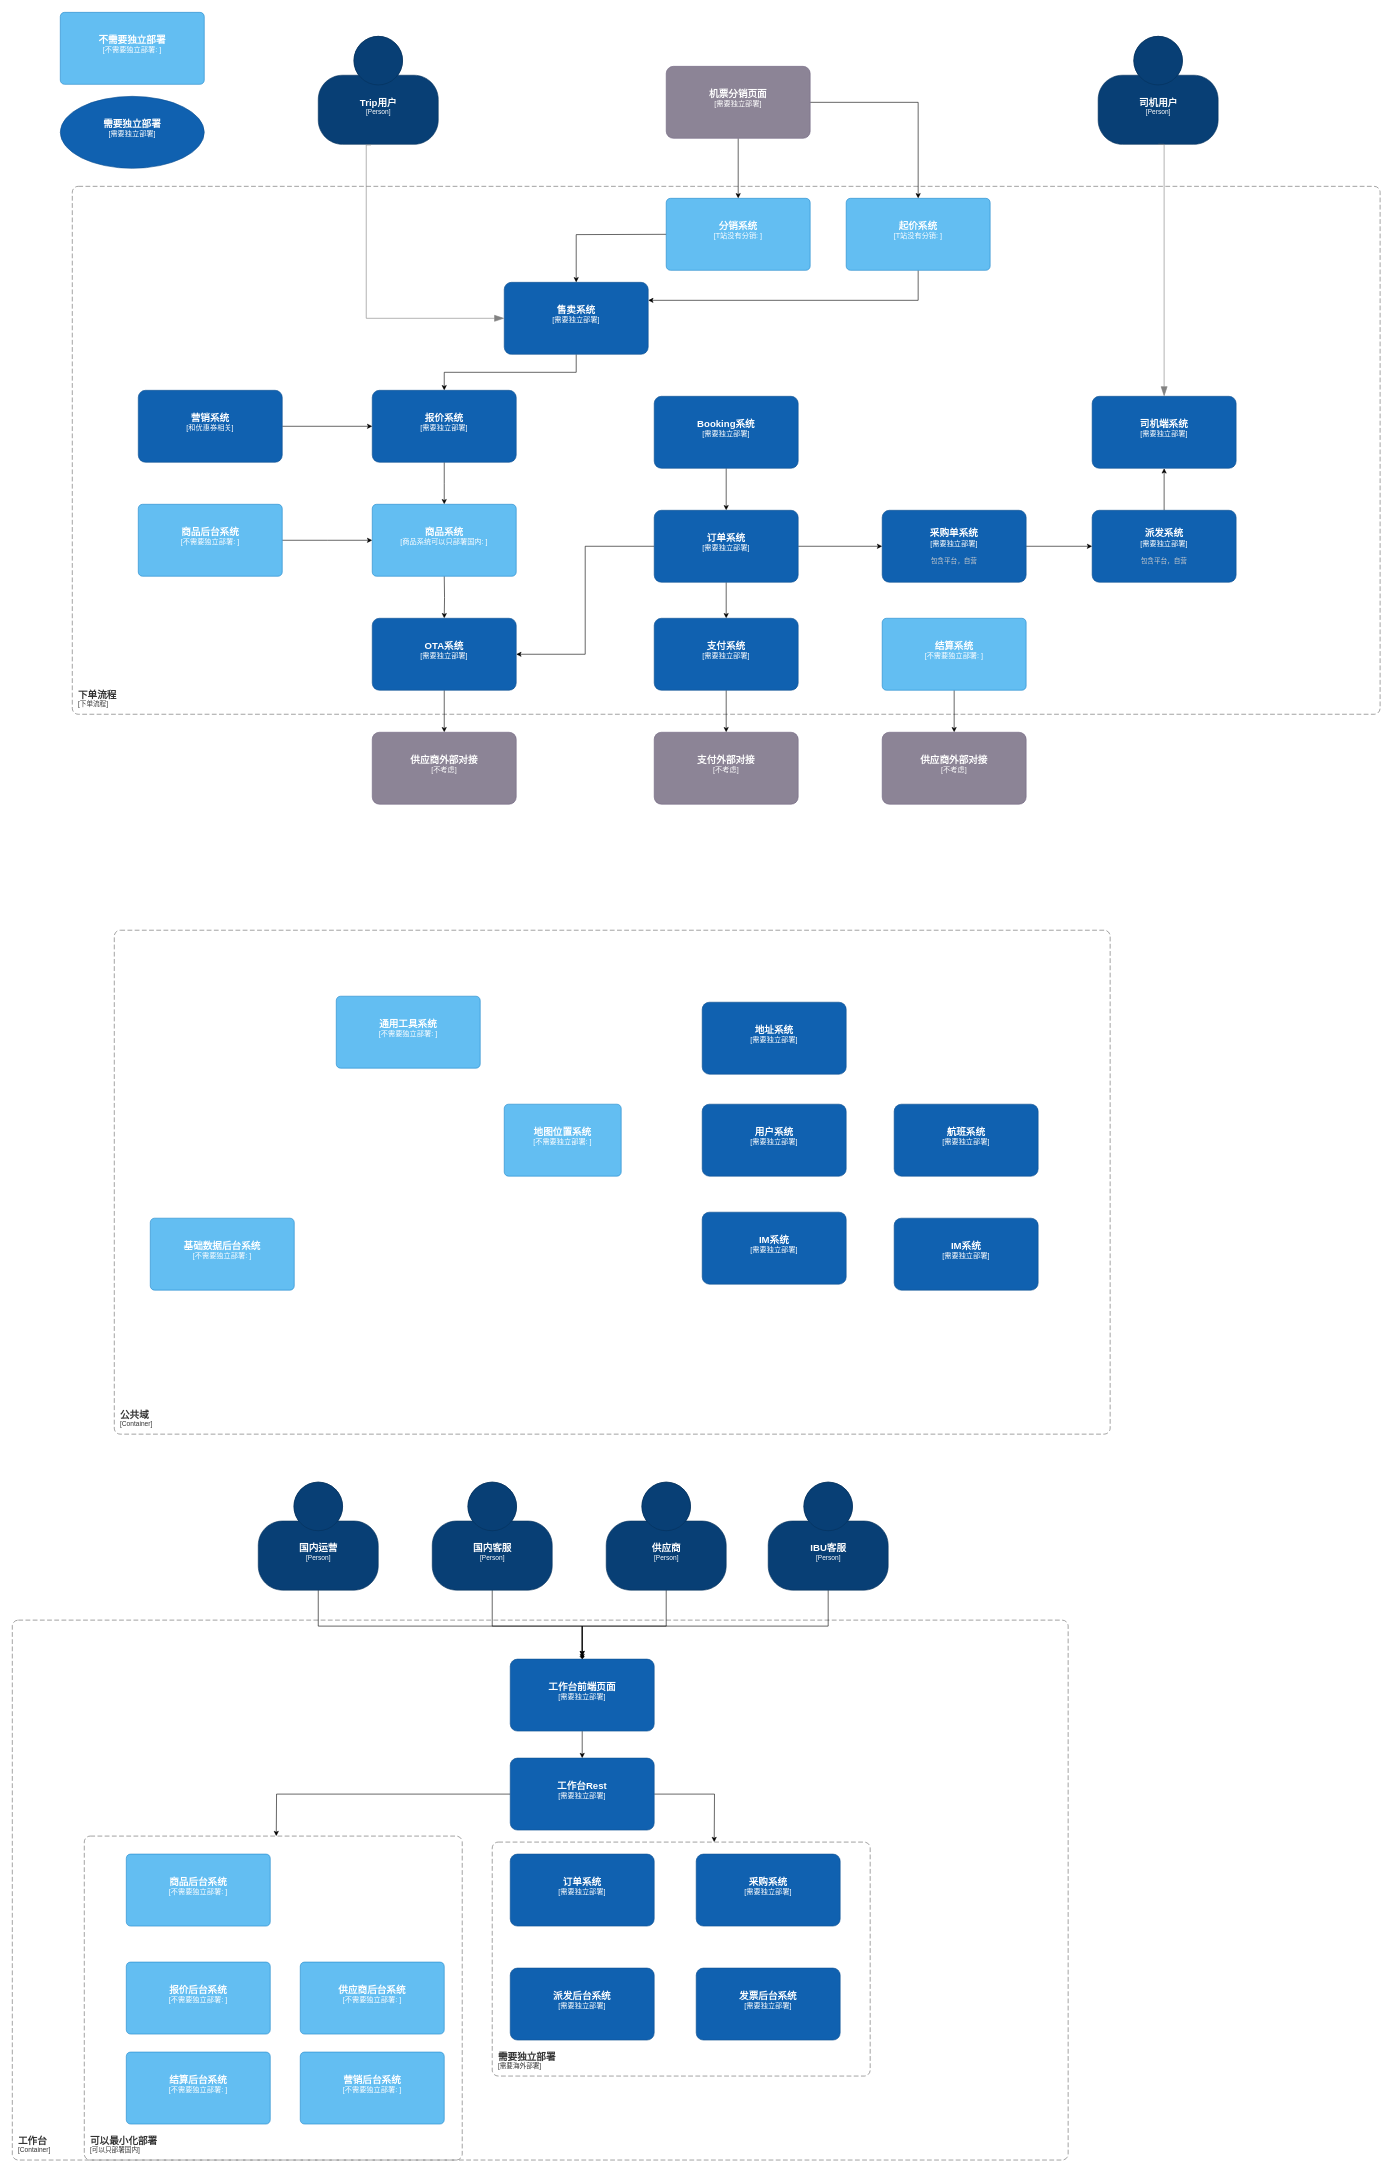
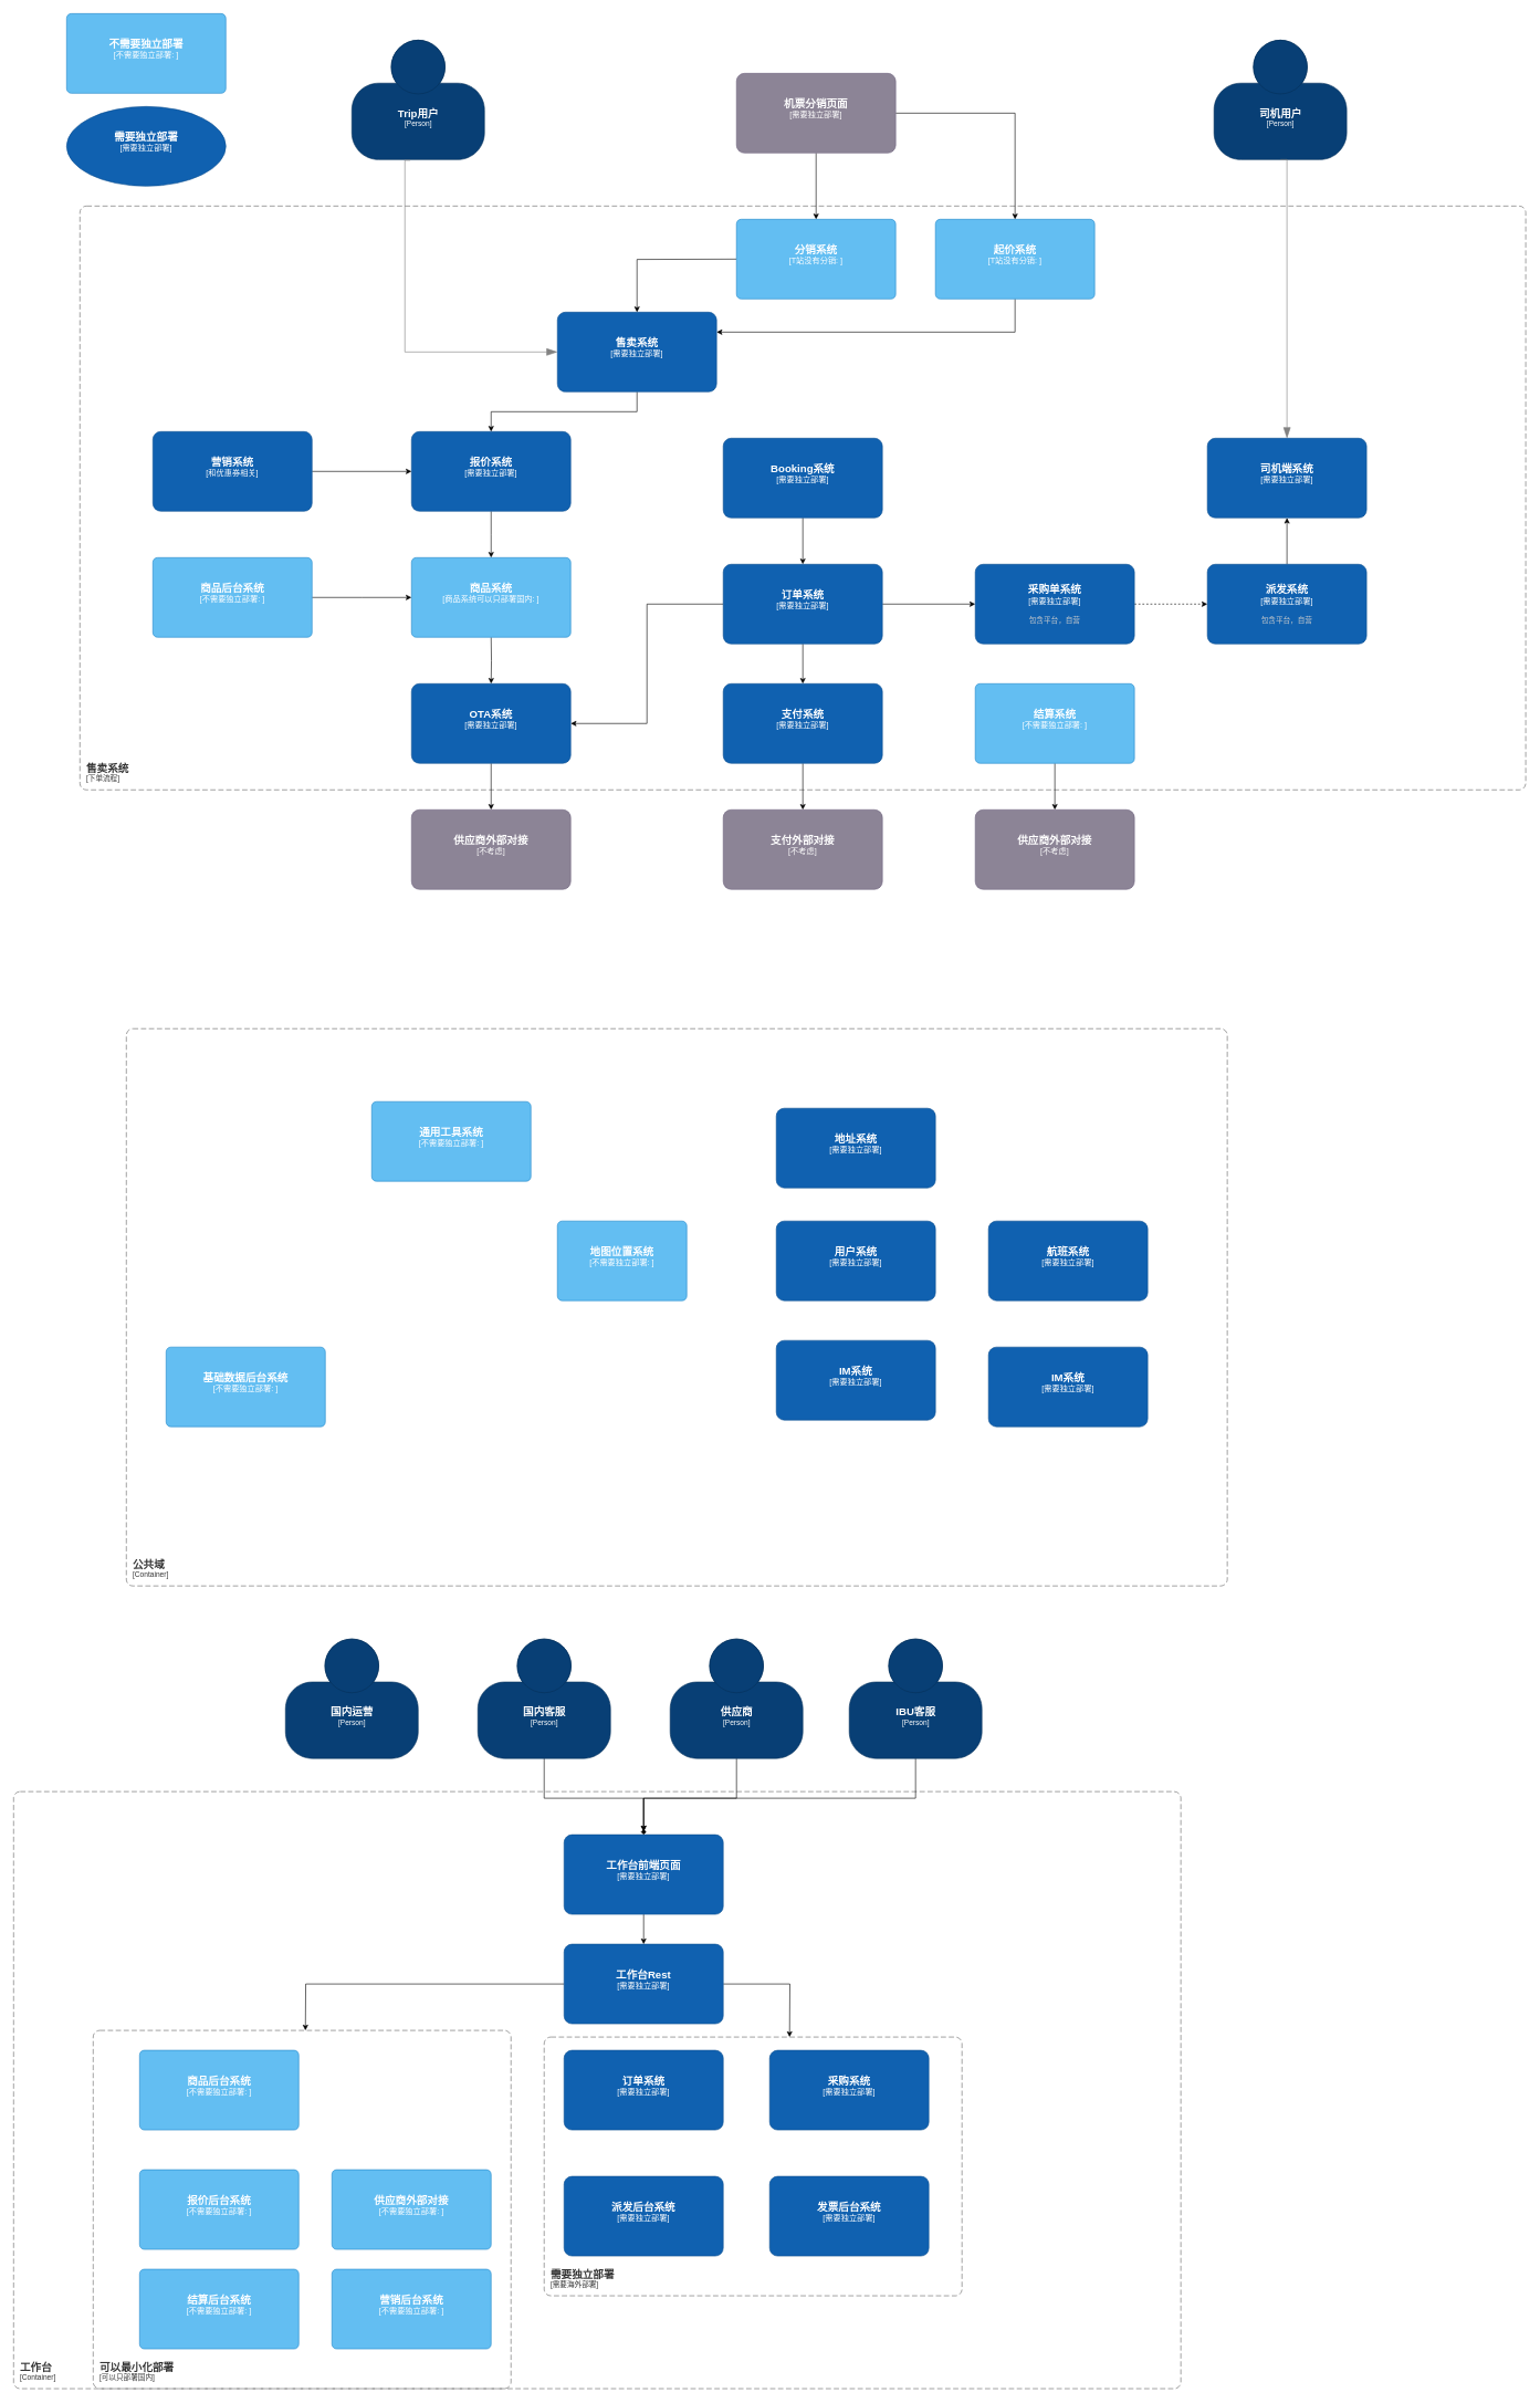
- <mxCell id="24" style="edgeStyle=orthogonalEdgeStyle;rounded=0;orthogonalLoop=1;jettySize=auto;html=1;" parent="1" source="25" target="27" edge="1"><mxGeometry relative="1" as="geometry" /></mxCell>
+ <mxCell id="24" style="edgeStyle=orthogonalEdgeStyle;rounded=0;orthogonalLoop=1;jettySize=auto;html=1;dashed=1;" parent="1" source="25" target="27" edge="1"><mxGeometry relative="1" as="geometry" /></mxCell>
- <mxCell id="6" value="&lt;font style=&quot;font-size: 16px&quot;&gt;&lt;b&gt;&lt;div style=&quot;text-align: left&quot;&gt;下单流程&lt;/div&gt;&lt;/b&gt;&lt;/font&gt;&lt;div style=&quot;text-align: left&quot;&gt;[下单流程]&lt;/div&gt;" style="rounded=1;fontSize=11;whiteSpace=wrap;html=1;dashed=1;arcSize=20;fillColor=none;strokeColor=#666666;fontColor=#333333;labelBackgroundColor=none;align=left;verticalAlign=bottom;labelBorderColor=none;spacingTop=0;spacing=10;dashPattern=8 4;metaEdit=1;rotatable=0;perimeter=rectanglePerimeter;noLabel=0;labelPadding=0;allowArrows=0;connectable=0;expand=0;recursiveResize=0;editable=1;pointerEvents=0;absoluteArcSize=1;points=[[0.25,0,0],[0.5,0,0],[0.75,0,0],[1,0.25,0],[1,0.5,0],[1,0.75,0],[0.75,1,0],[0.5,1,0],[0.25,1,0],[0,0.75,0],[0,0.5,0],[0,0.25,0]];" parent="1" vertex="1"><mxGeometry x="120" y="310" width="2180" height="880" as="geometry" /></mxCell>
+ <mxCell id="6" value="&lt;font style=&quot;font-size: 16px&quot;&gt;&lt;b&gt;&lt;div style=&quot;text-align: left&quot;&gt;售卖系统&lt;/div&gt;&lt;/b&gt;&lt;/font&gt;&lt;div style=&quot;text-align: left&quot;&gt;[下单流程]&lt;/div&gt;" style="rounded=1;fontSize=11;whiteSpace=wrap;html=1;dashed=1;arcSize=20;fillColor=none;strokeColor=#666666;fontColor=#333333;labelBackgroundColor=none;align=left;verticalAlign=bottom;labelBorderColor=none;spacingTop=0;spacing=10;dashPattern=8 4;metaEdit=1;rotatable=0;perimeter=rectanglePerimeter;noLabel=0;labelPadding=0;allowArrows=0;connectable=0;expand=0;recursiveResize=0;editable=1;pointerEvents=0;absoluteArcSize=1;points=[[0.25,0,0],[0.5,0,0],[0.75,0,0],[1,0.25,0],[1,0.5,0],[1,0.75,0],[0.75,1,0],[0.5,1,0],[0.25,1,0],[0,0.75,0],[0,0.5,0],[0,0.25,0]];" parent="1" vertex="1"><mxGeometry x="120" y="310" width="2180" height="880" as="geometry" /></mxCell>
- <mxCell id="48" style="edgeStyle=orthogonalEdgeStyle;rounded=0;orthogonalLoop=1;jettySize=auto;html=1;" parent="1" source="49" target="47" edge="1"><mxGeometry relative="1" as="geometry"><Array as="points"><mxPoint x="530" y="2710" /><mxPoint x="970" y="2710" /></Array></mxGeometry></mxCell>
- <mxCell id="60" value="&lt;font style=&quot;font-size: 16px&quot;&gt;&lt;b&gt;供应商后台系统&lt;/b&gt;&lt;/font&gt;&lt;div&gt;[不需要独立部署: ]&lt;/div&gt;&lt;br&gt;&lt;div&gt;&lt;font style=&quot;font-size: 11px&quot;&gt;&lt;/font&gt;&lt;/div&gt;" style="rounded=1;whiteSpace=wrap;html=1;labelBackgroundColor=none;fillColor=#63BEF2;fontColor=#ffffff;align=center;arcSize=6;strokeColor=#2086C9;metaEdit=1;resizable=0;points=[[0.25,0,0],[0.5,0,0],[0.75,0,0],[1,0.25,0],[1,0.5,0],[1,0.75,0],[0.75,1,0],[0.5,1,0],[0.25,1,0],[0,0.75,0],[0,0.5,0],[0,0.25,0]];" parent="1" vertex="1"><mxGeometry x="500" y="3270" width="240" height="120" as="geometry" /></mxCell>
+ <mxCell id="60" value="&lt;font style=&quot;font-size: 16px&quot;&gt;&lt;b&gt;供应商外部对接&lt;/b&gt;&lt;/font&gt;&lt;div&gt;[不需要独立部署: ]&lt;/div&gt;&lt;br&gt;&lt;div&gt;&lt;font style=&quot;font-size: 11px&quot;&gt;&lt;/font&gt;&lt;/div&gt;" style="rounded=1;whiteSpace=wrap;html=1;labelBackgroundColor=none;fillColor=#63BEF2;fontColor=#ffffff;align=center;arcSize=6;strokeColor=#2086C9;metaEdit=1;resizable=0;points=[[0.25,0,0],[0.5,0,0],[0.75,0,0],[1,0.25,0],[1,0.5,0],[1,0.75,0],[0.75,1,0],[0.5,1,0],[0.25,1,0],[0,0.75,0],[0,0.5,0],[0,0.25,0]];" parent="1" vertex="1"><mxGeometry x="500" y="3270" width="240" height="120" as="geometry" /></mxCell>
